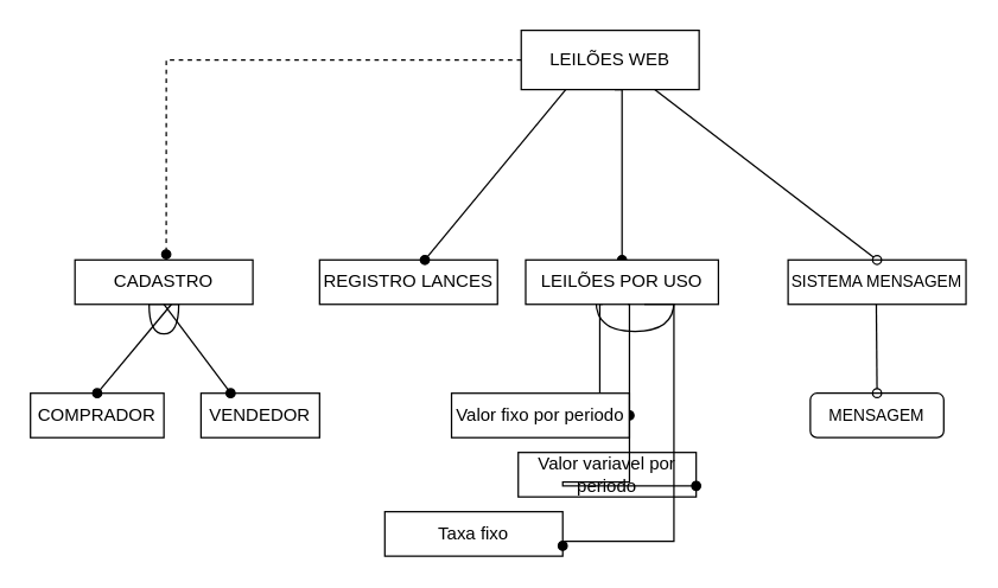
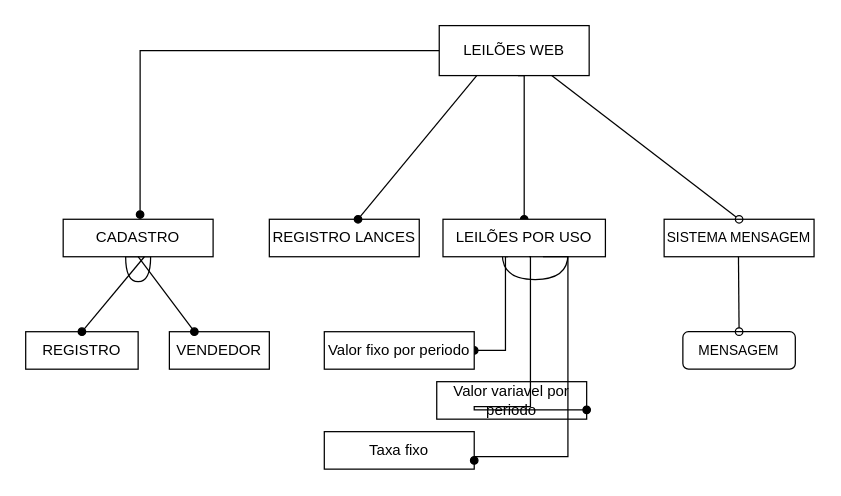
- <mxCell id="4" style="edgeStyle=orthogonalEdgeStyle;rounded=0;orthogonalLoop=1;jettySize=auto;html=1;endArrow=oval;endFill=1;entryX=0.513;entryY=-0.127;entryDx=0;entryDy=0;entryPerimeter=0;dashed=1;" edge="1" parent="1" source="6" target="7"><mxGeometry relative="1" as="geometry"><mxPoint x="259" y="55" as="sourcePoint" /><mxPoint x="41" y="165" as="targetPoint" /><Array as="points"><mxPoint x="111" y="40" /></Array></mxGeometry></mxCell>
+ <mxCell id="4" style="edgeStyle=orthogonalEdgeStyle;rounded=0;orthogonalLoop=1;jettySize=auto;html=1;endArrow=oval;endFill=1;entryX=0.513;entryY=-0.127;entryDx=0;entryDy=0;entryPerimeter=0;" edge="1" parent="1" source="6" target="7"><mxGeometry relative="1" as="geometry"><mxPoint x="259" y="55" as="sourcePoint" /><mxPoint x="41" y="165" as="targetPoint" /><Array as="points"><mxPoint x="111" y="40" /></Array></mxGeometry></mxCell>
- <mxCell id="11" value="COMPRADOR" style="rounded=0;whiteSpace=wrap;html=1;" vertex="1" parent="1"><mxGeometry x="20" y="265" width="90" height="30" as="geometry" /></mxCell>
+ <mxCell id="11" value="REGISTRO" style="rounded=0;whiteSpace=wrap;html=1;" vertex="1" parent="1"><mxGeometry x="20" y="265" width="90" height="30" as="geometry" /></mxCell>
- <mxCell id="20" value="Valor fixo por periodo" style="rounded=0;whiteSpace=wrap;html=1;" vertex="1" parent="1"><mxGeometry x="304" y="265" width="120" height="30" as="geometry" /></mxCell>
+ <mxCell id="20" value="Valor fixo por periodo" style="rounded=0;whiteSpace=wrap;html=1;" vertex="1" parent="1"><mxGeometry x="259" y="265" width="120" height="30" as="geometry" /></mxCell>
